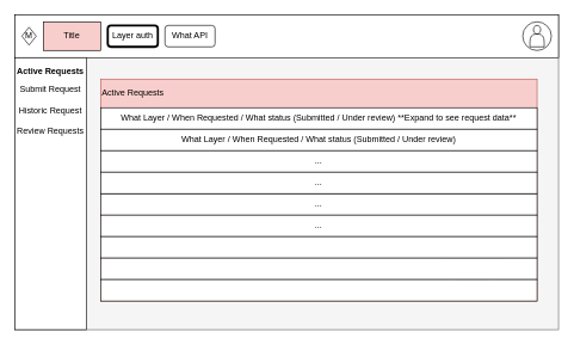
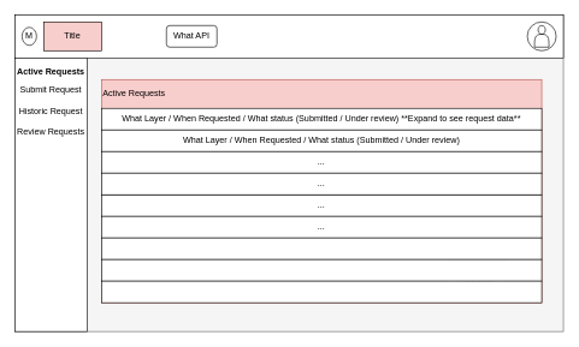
- <mxCell id="6" value="M" style="rhombus;whiteSpace=wrap;html=1;" vertex="1" parent="1"><mxGeometry x="30" y="37.5" width="20" height="25" as="geometry" /></mxCell>
+ <mxCell id="6" value="M" style="ellipse;whiteSpace=wrap;html=1;" vertex="1" parent="1"><mxGeometry x="30" y="37.5" width="20" height="25" as="geometry" /></mxCell>
- <mxCell id="8" value="Layer auth" style="rounded=1;whiteSpace=wrap;html=1;strokeWidth=3;" vertex="1" parent="1"><mxGeometry x="150" y="35" width="70" height="30" as="geometry" /></mxCell>
